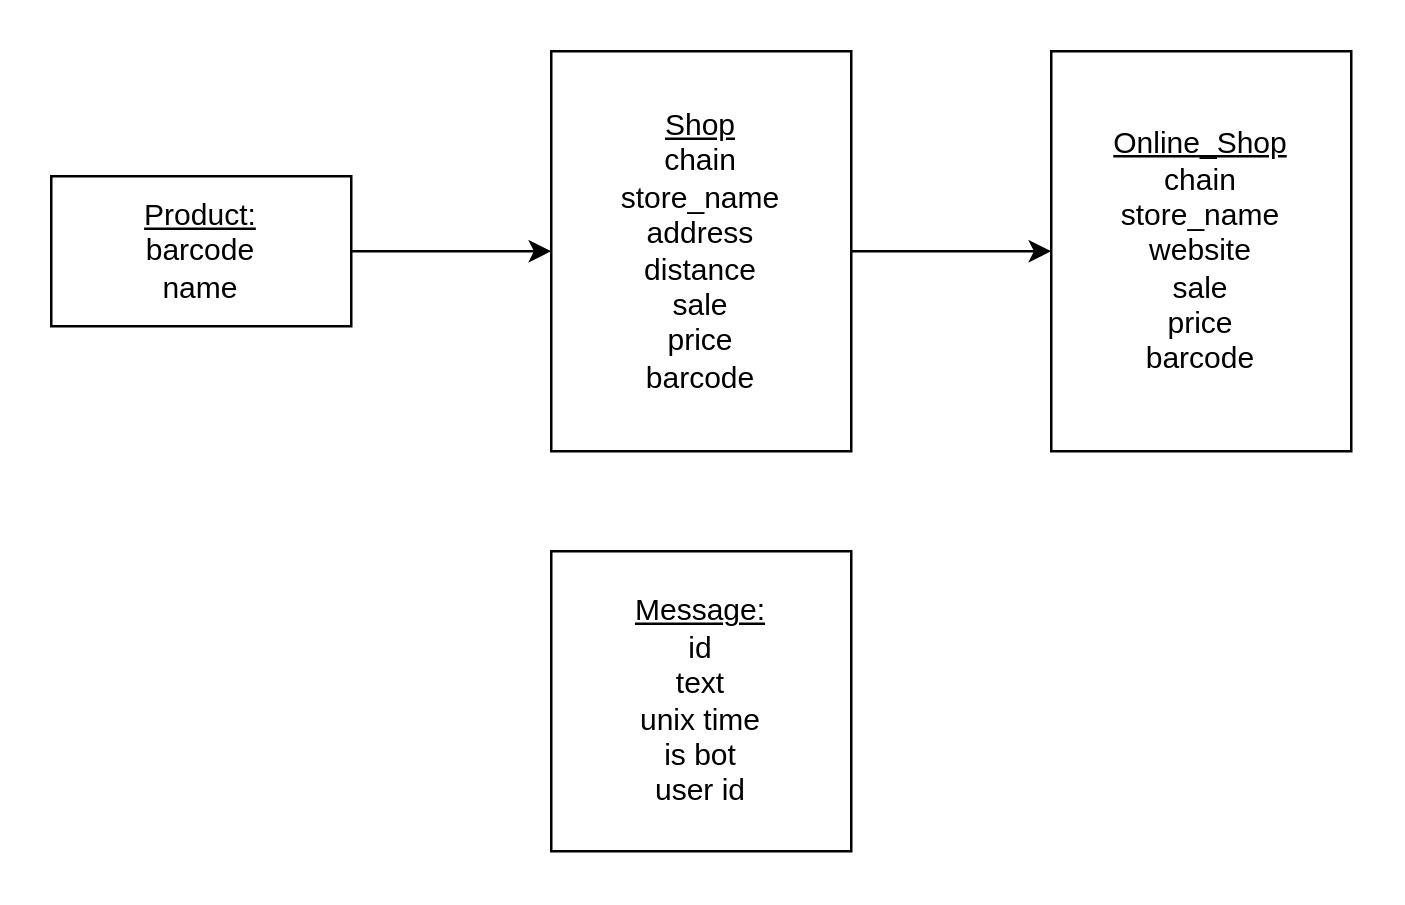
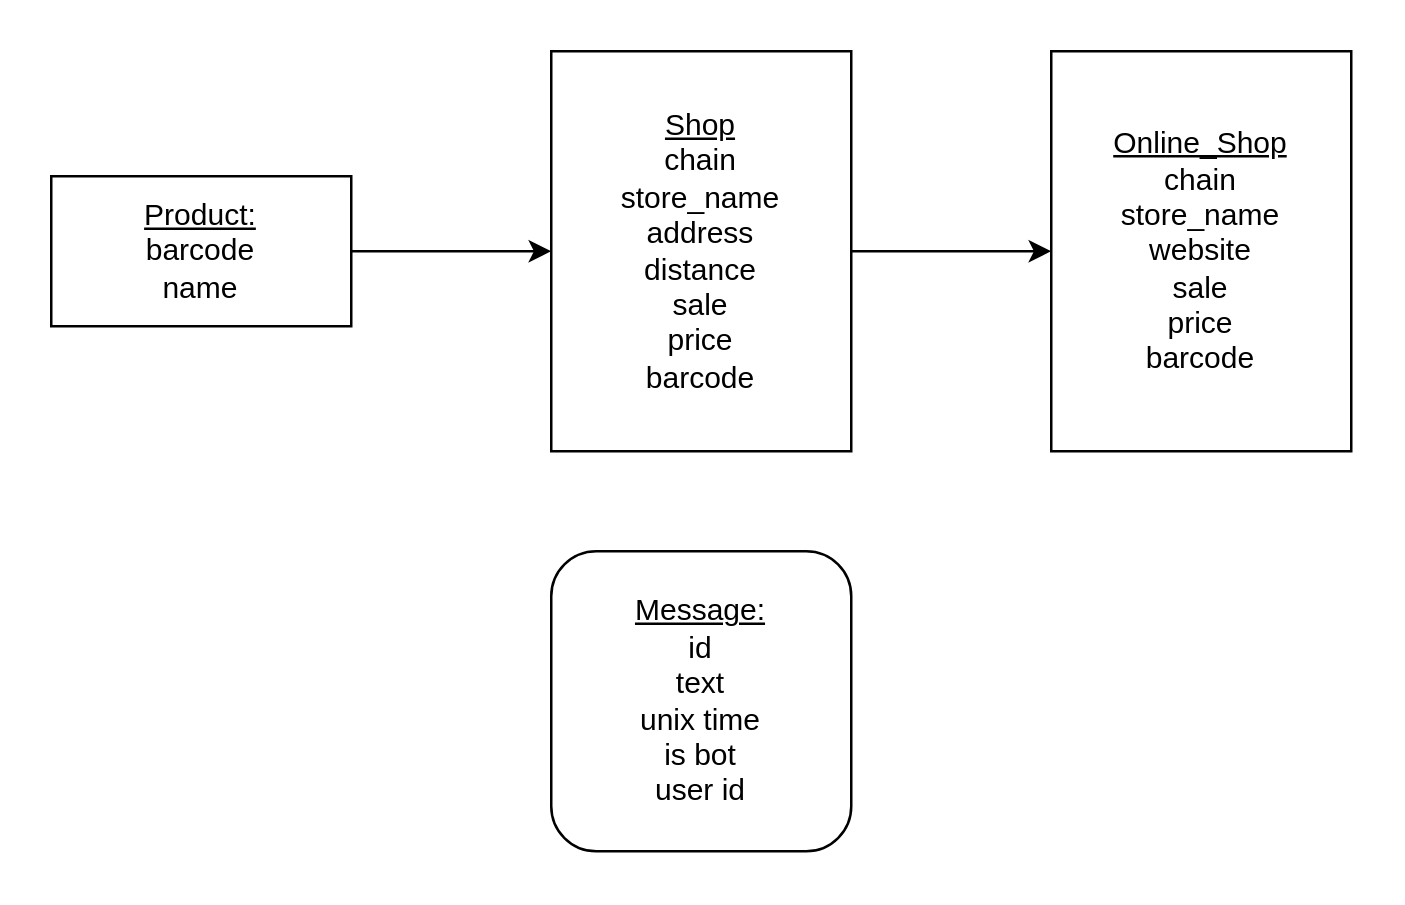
- <mxCell id="7" value="&lt;u&gt;Message:&lt;/u&gt;&lt;br&gt;id&lt;br&gt;text&lt;br&gt;unix time&lt;br&gt;is bot&lt;br&gt;user id" style="whiteSpace=wrap;html=1;" vertex="1" parent="1"><mxGeometry x="220" y="220" width="120" height="120" as="geometry" /></mxCell>
+ <mxCell id="7" value="&lt;u&gt;Message:&lt;/u&gt;&lt;br&gt;id&lt;br&gt;text&lt;br&gt;unix time&lt;br&gt;is bot&lt;br&gt;user id" style="whiteSpace=wrap;html=1;rounded=1;" vertex="1" parent="1"><mxGeometry x="220" y="220" width="120" height="120" as="geometry" /></mxCell>
